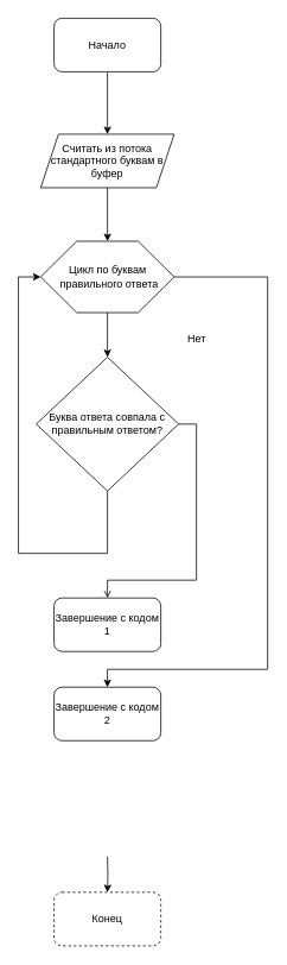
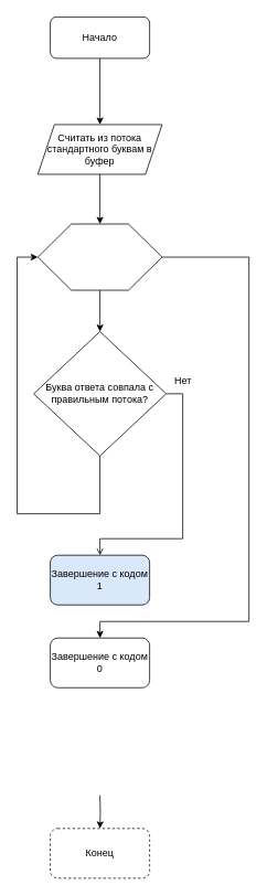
- <mxCell id="3" value="Начало" style="rounded=1;whiteSpace=wrap;html=1;" parent="1" vertex="1"><mxGeometry x="60" y="20" width="120" height="60" as="geometry" /></mxCell>
+ <mxCell id="3" value="Начало" style="rounded=1;whiteSpace=wrap;html=1;" parent="1" vertex="1"><mxGeometry x="60" y="20" width="120" height="50" as="geometry" /></mxCell>
- <mxCell id="11" value="Цикл по буквам&lt;br&gt;&amp;nbsp;правильного ответа" style="text;html=1;align=center;verticalAlign=middle;resizable=0;points=[];autosize=1;strokeColor=none;fillColor=none;" parent="1" vertex="1"><mxGeometry x="55" y="295" width="130" height="30" as="geometry" /></mxCell>
- <mxCell id="12" value="Нет" style="text;html=1;align=center;verticalAlign=middle;resizable=0;points=[];autosize=1;strokeColor=none;fillColor=none;" parent="1" vertex="1"><mxGeometry x="200" y="370" width="40" height="20" as="geometry" /></mxCell>
+ <mxCell id="12" value="Нет" style="text;html=1;align=center;verticalAlign=middle;resizable=0;points=[];autosize=1;strokeColor=none;fillColor=none;" parent="1" vertex="1"><mxGeometry x="200" y="450" width="40" height="20" as="geometry" /></mxCell>
- <mxCell id="7" value="Буква ответа совпала с правильным ответом?" style="rhombus;whiteSpace=wrap;html=1;" parent="1" vertex="1"><mxGeometry x="40" y="400" width="160" height="150" as="geometry" /></mxCell>
+ <mxCell id="7" value="Буква ответа совпала с правильным потока?" style="rhombus;whiteSpace=wrap;html=1;" parent="1" vertex="1"><mxGeometry x="40" y="400" width="160" height="150" as="geometry" /></mxCell>
- <mxCell id="16" value="Завершение с кодом 1" style="rounded=1;whiteSpace=wrap;html=1;" vertex="1" parent="1"><mxGeometry x="60" y="670" width="120" height="60" as="geometry" /></mxCell>
+ <mxCell id="16" value="Завершение с кодом 1" style="rounded=1;whiteSpace=wrap;html=1;fillColor=#dae8fc;" vertex="1" parent="1"><mxGeometry x="60" y="670" width="120" height="60" as="geometry" /></mxCell>
- <mxCell id="17" value="&lt;span&gt;Завершение с кодом 2&lt;/span&gt;" style="rounded=1;whiteSpace=wrap;html=1;" vertex="1" parent="1"><mxGeometry x="60" y="770" width="120" height="60" as="geometry" /></mxCell>
+ <mxCell id="17" value="&lt;span&gt;Завершение с кодом 0&lt;/span&gt;" style="rounded=1;whiteSpace=wrap;html=1;" vertex="1" parent="1"><mxGeometry x="60" y="770" width="120" height="60" as="geometry" /></mxCell>
